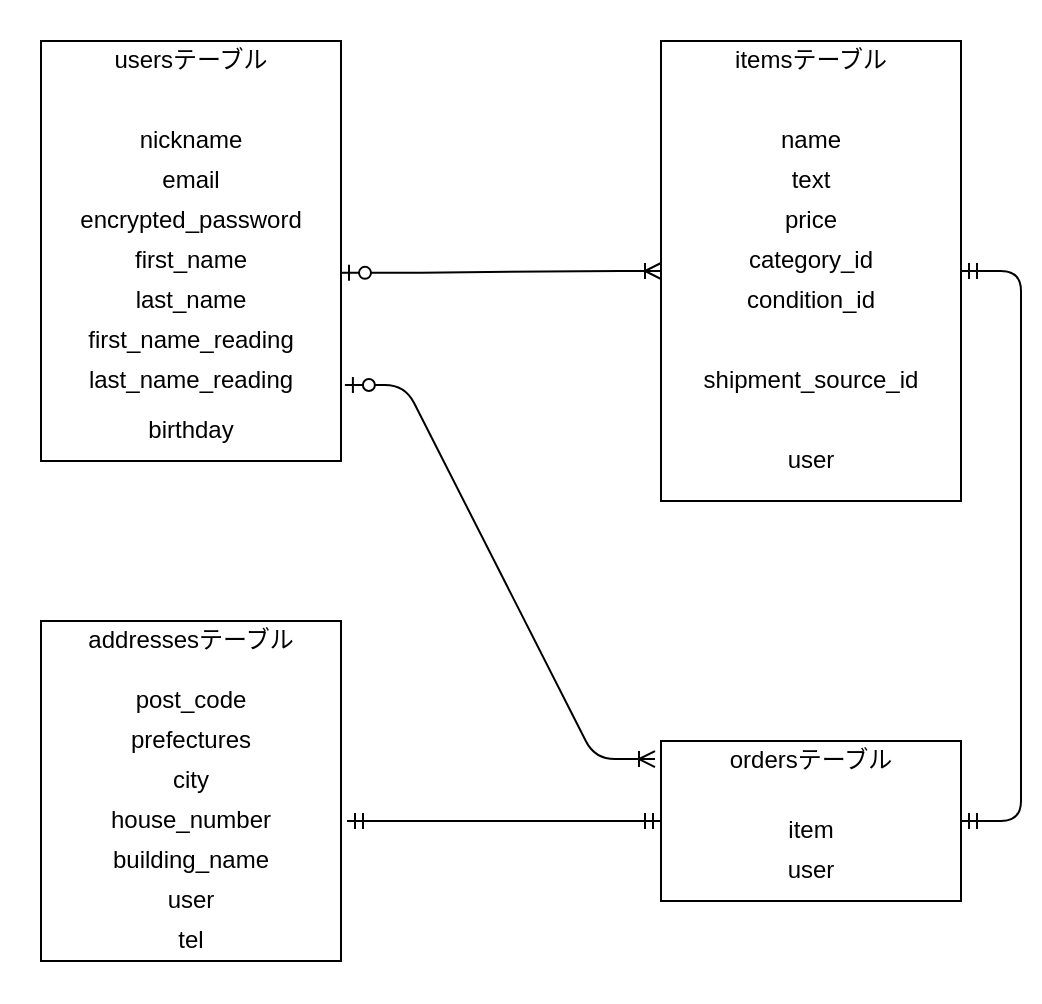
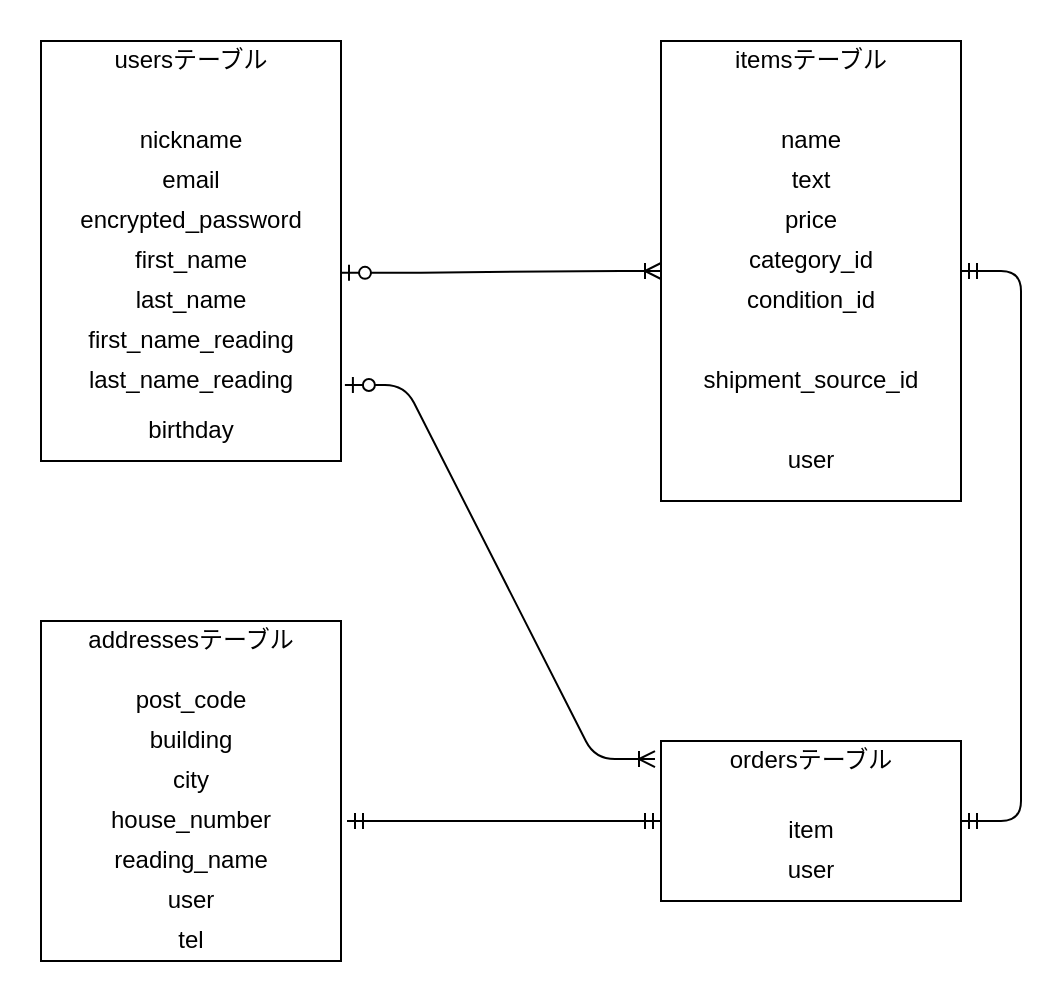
- <mxCell id="29" value="prefectures" style="text;html=1;resizable=0;autosize=1;align=center;verticalAlign=middle;points=[];fillColor=none;strokeColor=none;rounded=0;" vertex="1" parent="1"><mxGeometry x="55" y="360" width="80" height="20" as="geometry" /></mxCell>
+ <mxCell id="29" value="building" style="text;html=1;resizable=0;autosize=1;align=center;verticalAlign=middle;points=[];fillColor=none;strokeColor=none;rounded=0;" vertex="1" parent="1"><mxGeometry x="55" y="360" width="80" height="20" as="geometry" /></mxCell>
- <mxCell id="32" value="building_name" style="text;html=1;resizable=0;autosize=1;align=center;verticalAlign=middle;points=[];fillColor=none;strokeColor=none;rounded=0;" vertex="1" parent="1"><mxGeometry x="50" y="420" width="90" height="20" as="geometry" /></mxCell>
+ <mxCell id="32" value="reading_name" style="text;html=1;resizable=0;autosize=1;align=center;verticalAlign=middle;points=[];fillColor=none;strokeColor=none;rounded=0;" vertex="1" parent="1"><mxGeometry x="50" y="420" width="90" height="20" as="geometry" /></mxCell>
